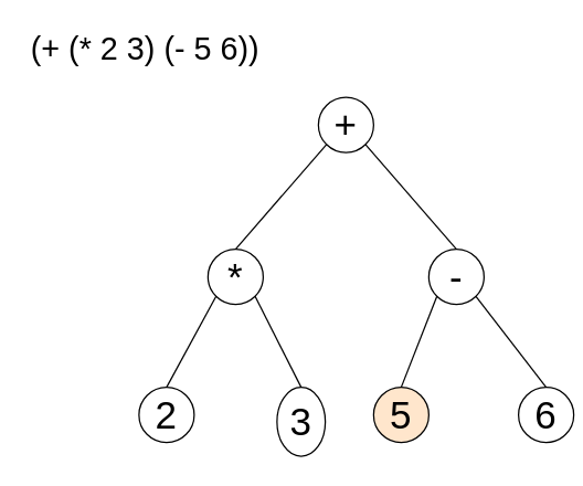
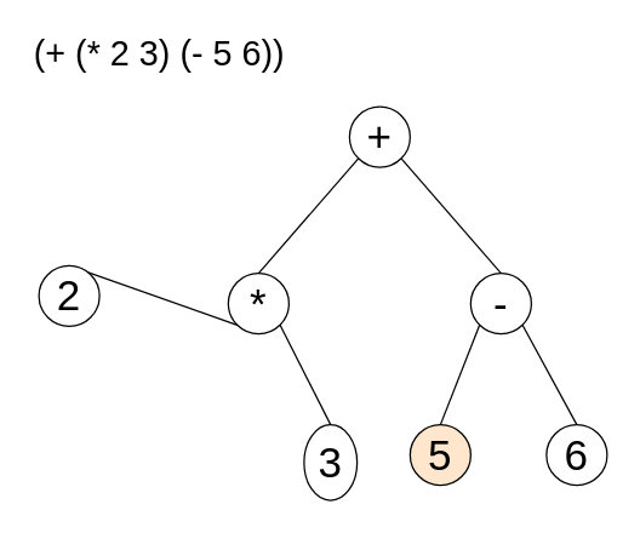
- <mxCell id="9" value="2" style="ellipse;whiteSpace=wrap;html=1;fontSize=28;" vertex="1" parent="1"><mxGeometry x="100" y="280" width="40" height="40" as="geometry" /></mxCell>
+ <mxCell id="9" value="2" style="ellipse;whiteSpace=wrap;html=1;fontSize=28;" vertex="1" parent="1"><mxGeometry x="25" y="175" width="40" height="40" as="geometry" /></mxCell>
- <mxCell id="12" value="6" style="ellipse;whiteSpace=wrap;html=1;fontSize=28;" vertex="1" parent="1"><mxGeometry x="375" y="280" width="40" height="40" as="geometry" /></mxCell>
+ <mxCell id="12" value="6" style="ellipse;whiteSpace=wrap;html=1;fontSize=28;" vertex="1" parent="1"><mxGeometry x="360" y="280" width="40" height="40" as="geometry" /></mxCell>
